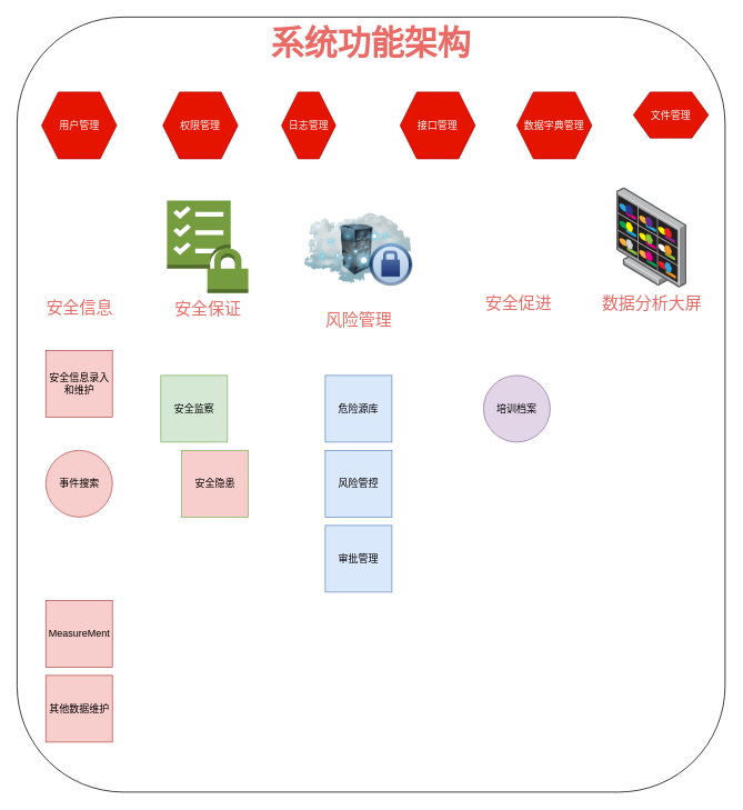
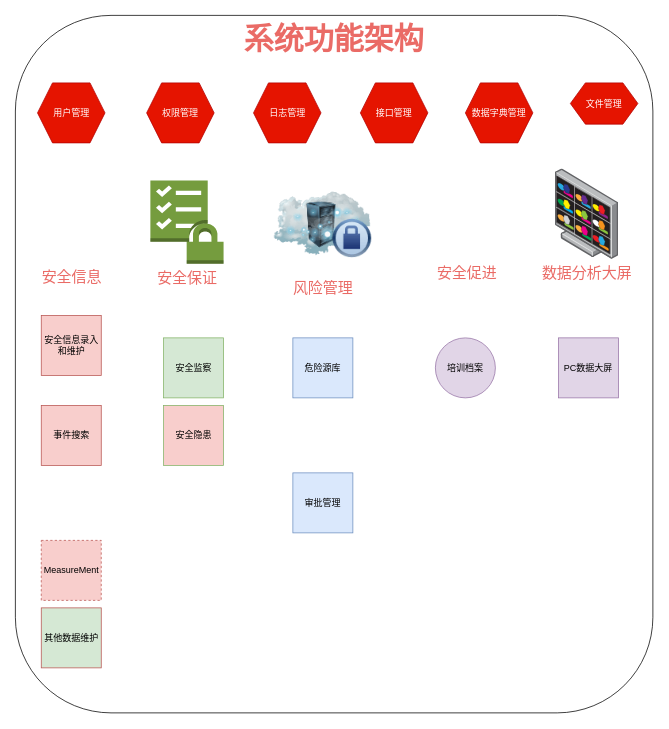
- <mxCell id="12" value="日志管理" style="shape=hexagon;perimeter=hexagonPerimeter2;whiteSpace=wrap;html=1;fixedSize=1;fillColor=#e51400;fontColor=#ffffff;strokeColor=#B20000;" vertex="1" parent="1"><mxGeometry x="337.5" y="110" width="65" height="80" as="geometry" /></mxCell>
+ <mxCell id="12" value="日志管理" style="shape=hexagon;perimeter=hexagonPerimeter2;whiteSpace=wrap;html=1;fixedSize=1;fillColor=#e51400;fontColor=#ffffff;strokeColor=#B20000;" vertex="1" parent="1"><mxGeometry x="337.5" y="110" width="90" height="80" as="geometry" /></mxCell>
- <mxCell id="20" value="安全监察" style="whiteSpace=wrap;html=1;aspect=fixed;fillColor=#d5e8d4;strokeColor=#82b366;" vertex="1" parent="1"><mxGeometry x="192.58" y="450" width="80" height="80" as="geometry" /></mxCell>
+ <mxCell id="20" value="安全监察" style="whiteSpace=wrap;html=1;aspect=fixed;fillColor=#d5e8d4;strokeColor=#82b366;" vertex="1" parent="1"><mxGeometry x="217.58" y="450" width="80" height="80" as="geometry" /></mxCell>
+ <mxCell id="26" value="PC数据大屏" style="whiteSpace=wrap;html=1;aspect=fixed;fillColor=#e1d5e7;strokeColor=#9673a6;" vertex="1" parent="1"><mxGeometry x="744.2" y="450" width="80" height="80" as="geometry" /></mxCell>
- <mxCell id="17" value="事件搜索" style="ellipse;whiteSpace=wrap;html=1;aspect=fixed;fillColor=#f8cecc;strokeColor=#b85450;" vertex="1" parent="1"><mxGeometry x="54.5" y="540" width="80" height="80" as="geometry" /></mxCell>
+ <mxCell id="17" value="事件搜索" style="whiteSpace=wrap;html=1;aspect=fixed;fillColor=#f8cecc;strokeColor=#b85450;" vertex="1" parent="1"><mxGeometry x="54.5" y="540" width="80" height="80" as="geometry" /></mxCell>
- <mxCell id="22" value="风险管控" style="whiteSpace=wrap;html=1;aspect=fixed;fillColor=#dae8fc;strokeColor=#6c8ebf;" vertex="1" parent="1"><mxGeometry x="390" y="540" width="80" height="80" as="geometry" /></mxCell>
- <mxCell id="18" value="MeasureMent" style="whiteSpace=wrap;html=1;aspect=fixed;fillColor=#f8cecc;strokeColor=#b85450;" vertex="1" parent="1"><mxGeometry x="54.5" y="720" width="80" height="80" as="geometry" /></mxCell>
+ <mxCell id="18" value="MeasureMent" style="whiteSpace=wrap;html=1;aspect=fixed;fillColor=#f8cecc;strokeColor=#b85450;dashed=1;" vertex="1" parent="1"><mxGeometry x="54.5" y="720" width="80" height="80" as="geometry" /></mxCell>
- <mxCell id="19" value="其他数据维护" style="whiteSpace=wrap;html=1;aspect=fixed;fillColor=#f8cecc;strokeColor=#b85450;" vertex="1" parent="1"><mxGeometry x="54.5" y="810" width="80" height="80" as="geometry" /></mxCell>
+ <mxCell id="19" value="其他数据维护" style="whiteSpace=wrap;html=1;aspect=fixed;fillColor=#d5e8d4;strokeColor=#b85450;" vertex="1" parent="1"><mxGeometry x="54.5" y="810" width="80" height="80" as="geometry" /></mxCell>
